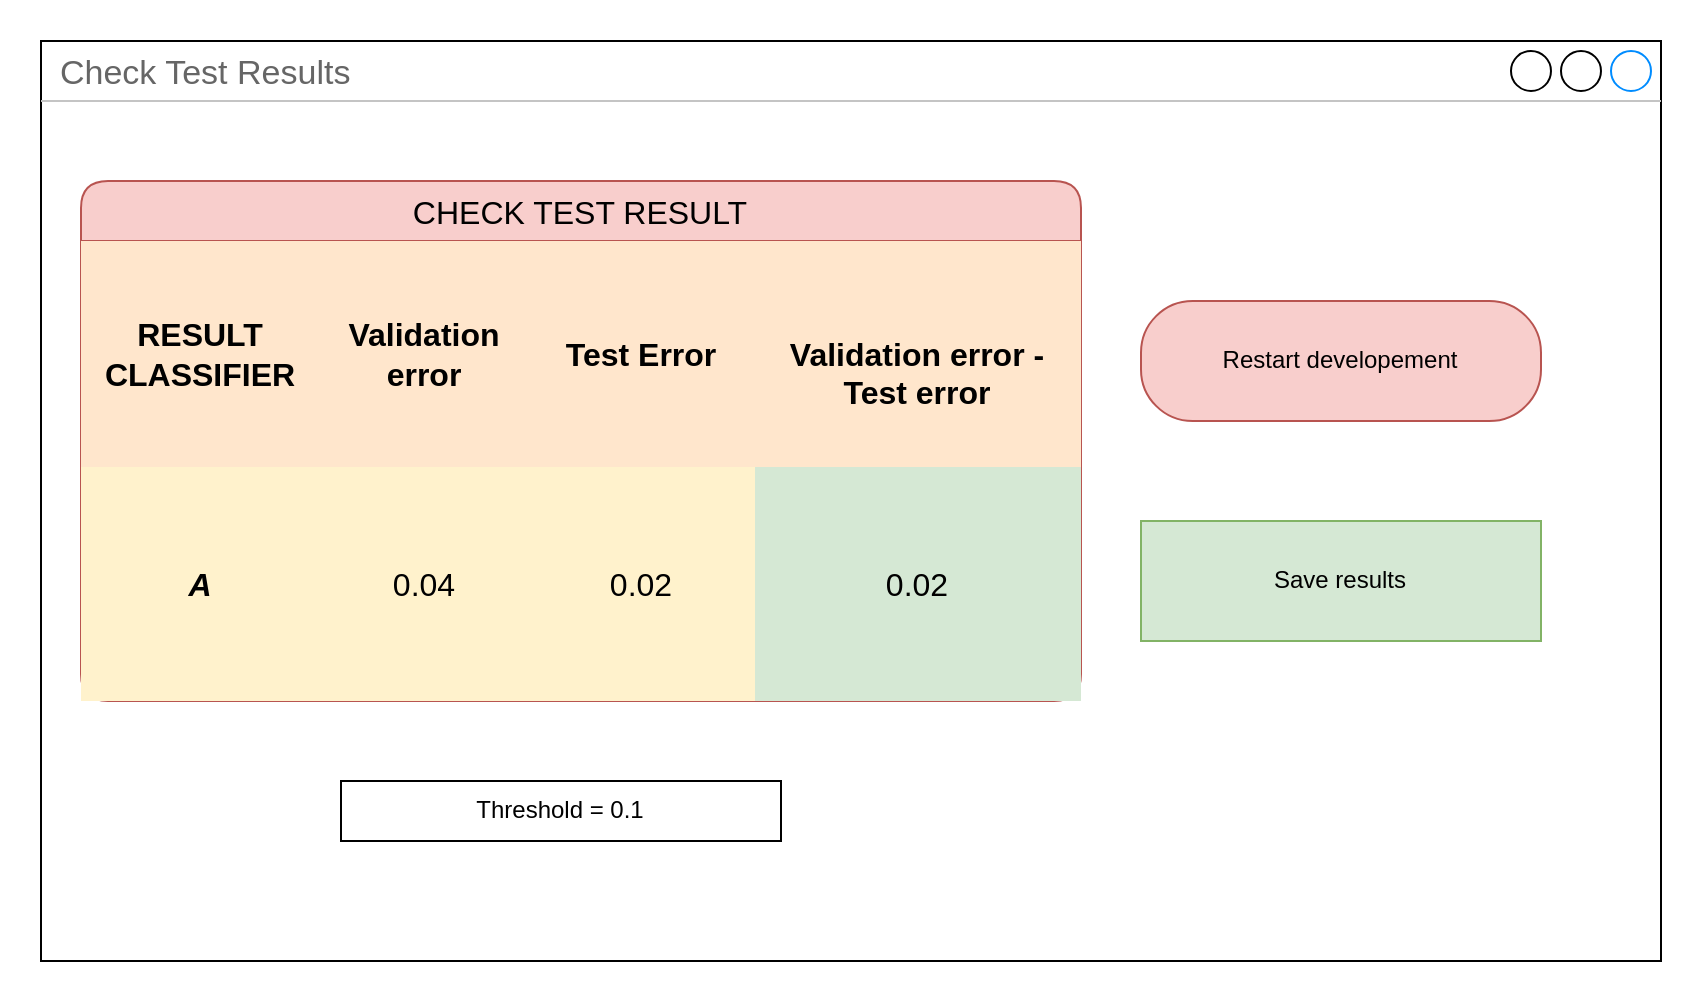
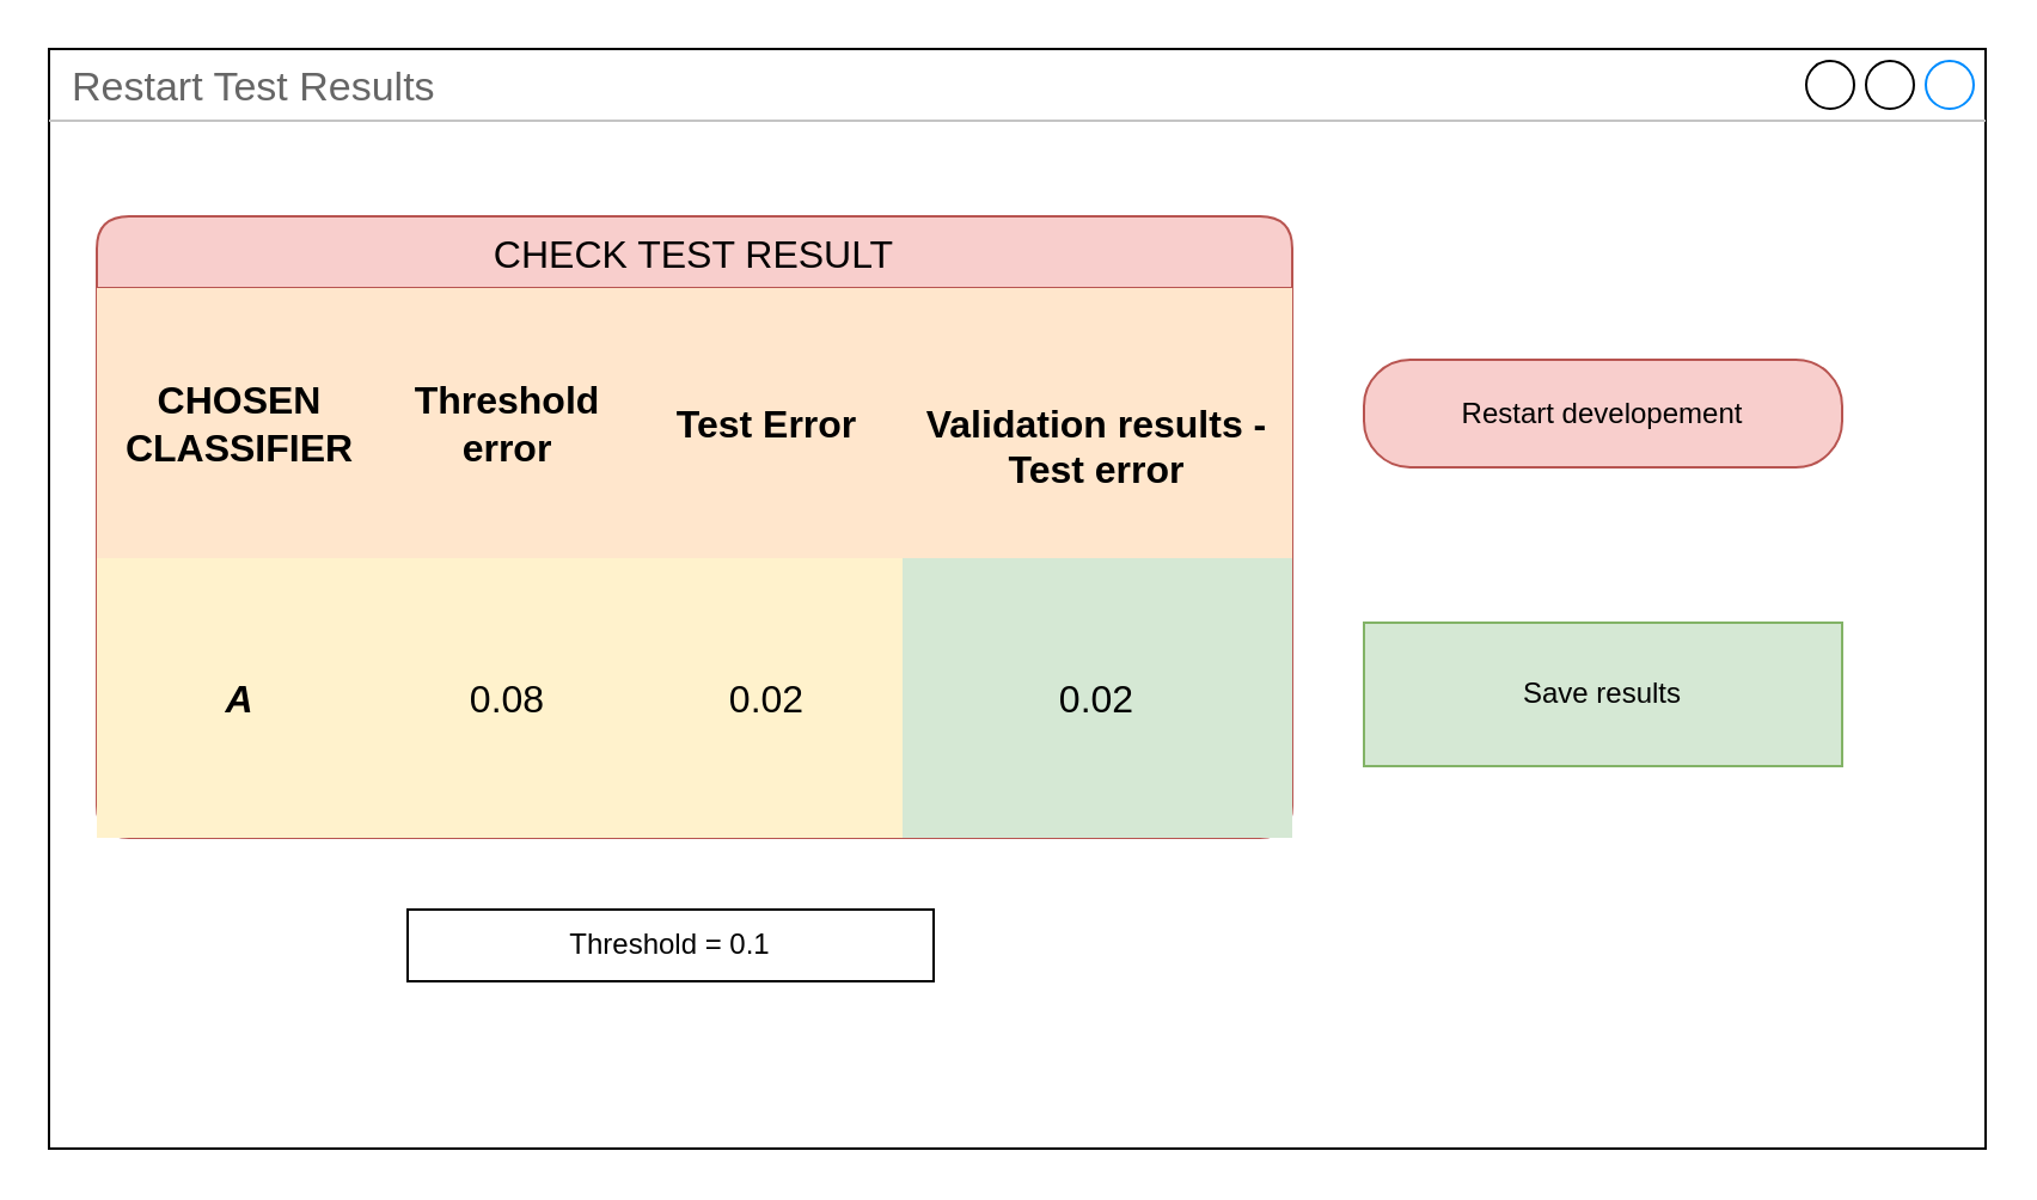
- <mxCell id="2" value="Check Test Results" style="strokeWidth=1;shadow=0;dashed=0;align=center;html=1;shape=mxgraph.mockup.containers.window;align=left;verticalAlign=top;spacingLeft=8;strokeColor2=#008cff;strokeColor3=#c4c4c4;fontColor=#666666;mainText=;fontSize=17;labelBackgroundColor=none;whiteSpace=wrap;" parent="1" vertex="1"><mxGeometry x="20" y="20" width="810" height="460" as="geometry" /></mxCell>
+ <mxCell id="2" value="Restart Test Results" style="strokeWidth=1;shadow=0;dashed=0;align=center;html=1;shape=mxgraph.mockup.containers.window;align=left;verticalAlign=top;spacingLeft=8;strokeColor2=#008cff;strokeColor3=#c4c4c4;fontColor=#666666;mainText=;fontSize=17;labelBackgroundColor=none;whiteSpace=wrap;" parent="1" vertex="1"><mxGeometry x="20" y="20" width="810" height="460" as="geometry" /></mxCell>
- <mxCell id="5" value="RESULT CLASSIFIER" style="shape=partialRectangle;html=1;whiteSpace=wrap;connectable=0;strokeColor=#d79b00;overflow=hidden;fillColor=#ffe6cc;top=0;left=0;bottom=0;right=0;pointerEvents=1;fontSize=16;fontStyle=1;" parent="4" vertex="1"><mxGeometry width="120" height="113" as="geometry"><mxRectangle width="120" height="113" as="alternateBounds" /></mxGeometry></mxCell>
+ <mxCell id="5" value="CHOSEN CLASSIFIER" style="shape=partialRectangle;html=1;whiteSpace=wrap;connectable=0;strokeColor=#d79b00;overflow=hidden;fillColor=#ffe6cc;top=0;left=0;bottom=0;right=0;pointerEvents=1;fontSize=16;fontStyle=1;" parent="4" vertex="1"><mxGeometry width="120" height="113" as="geometry"><mxRectangle width="120" height="113" as="alternateBounds" /></mxGeometry></mxCell>
- <mxCell id="6" value="Validation error" style="shape=partialRectangle;html=1;whiteSpace=wrap;connectable=0;strokeColor=#d79b00;overflow=hidden;fillColor=#ffe6cc;top=0;left=0;bottom=0;right=0;pointerEvents=1;fontSize=16;fontStyle=1;" parent="4" vertex="1"><mxGeometry x="120" width="104" height="113" as="geometry"><mxRectangle width="104" height="113" as="alternateBounds" /></mxGeometry></mxCell>
+ <mxCell id="6" value="Threshold error" style="shape=partialRectangle;html=1;whiteSpace=wrap;connectable=0;strokeColor=#d79b00;overflow=hidden;fillColor=#ffe6cc;top=0;left=0;bottom=0;right=0;pointerEvents=1;fontSize=16;fontStyle=1;" parent="4" vertex="1"><mxGeometry x="120" width="104" height="113" as="geometry"><mxRectangle width="104" height="113" as="alternateBounds" /></mxGeometry></mxCell>
- <mxCell id="8" value="&lt;br&gt;Validation error - Test error" style="shape=partialRectangle;html=1;whiteSpace=wrap;connectable=0;strokeColor=#d79b00;overflow=hidden;fillColor=#ffe6cc;top=0;left=0;bottom=0;right=0;pointerEvents=1;fontSize=16;fontStyle=1;" parent="4" vertex="1"><mxGeometry x="337" width="163" height="113" as="geometry"><mxRectangle width="163" height="113" as="alternateBounds" /></mxGeometry></mxCell>
+ <mxCell id="8" value="&lt;br&gt;Validation results - Test error" style="shape=partialRectangle;html=1;whiteSpace=wrap;connectable=0;strokeColor=#d79b00;overflow=hidden;fillColor=#ffe6cc;top=0;left=0;bottom=0;right=0;pointerEvents=1;fontSize=16;fontStyle=1;" parent="4" vertex="1"><mxGeometry x="337" width="163" height="113" as="geometry"><mxRectangle width="163" height="113" as="alternateBounds" /></mxGeometry></mxCell>
- <mxCell id="15" value="Restart developement" style="rounded=1;whiteSpace=wrap;html=1;fillColor=#f8cecc;strokeColor=#b85450;arcSize=43;" parent="1" vertex="1"><mxGeometry x="570" y="150" width="200" height="60" as="geometry" /></mxCell>
+ <mxCell id="15" value="Restart developement" style="rounded=1;whiteSpace=wrap;html=1;fillColor=#f8cecc;strokeColor=#b85450;arcSize=43;" parent="1" vertex="1"><mxGeometry x="570" y="150" width="200" height="45" as="geometry" /></mxCell>
- <mxCell id="11" value="0.04" style="shape=partialRectangle;html=1;whiteSpace=wrap;connectable=0;strokeColor=#d6b656;overflow=hidden;fillColor=#fff2cc;top=0;left=0;bottom=0;right=0;pointerEvents=1;fontSize=16;" parent="9" vertex="1"><mxGeometry x="120" width="104" height="117" as="geometry"><mxRectangle width="104" height="117" as="alternateBounds" /></mxGeometry></mxCell>
+ <mxCell id="11" value="0.08" style="shape=partialRectangle;html=1;whiteSpace=wrap;connectable=0;strokeColor=#d6b656;overflow=hidden;fillColor=#fff2cc;top=0;left=0;bottom=0;right=0;pointerEvents=1;fontSize=16;" parent="9" vertex="1"><mxGeometry x="120" width="104" height="117" as="geometry"><mxRectangle width="104" height="117" as="alternateBounds" /></mxGeometry></mxCell>
- <mxCell id="16" value="Threshold = 0.1" style="rounded=0;whiteSpace=wrap;html=1;" parent="1" vertex="1"><mxGeometry x="170" y="390" width="220" height="30" as="geometry" /></mxCell>
+ <mxCell id="16" value="Threshold = 0.1" style="rounded=0;whiteSpace=wrap;html=1;" parent="1" vertex="1"><mxGeometry x="170" y="380" width="220" height="30" as="geometry" /></mxCell>
